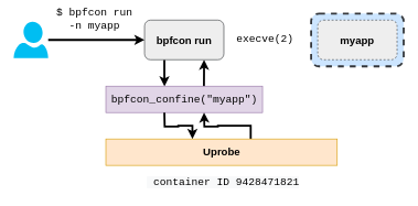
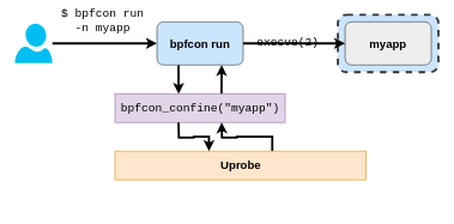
- <mxCell id="10" value="bpfcon run" style="rounded=1;whiteSpace=wrap;html=1;fillColor=#eeeeee;strokeColor=#36393d;fontSize=16;fontStyle=1;fontFamily=Helvetica;" vertex="1" parent="1"><mxGeometry x="218" y="30" width="120" height="60" as="geometry" /></mxCell>
+ <mxCell id="10" value="bpfcon run" style="rounded=1;whiteSpace=wrap;html=1;fillColor=#cce5ff;strokeColor=#36393d;fontSize=16;fontStyle=1;fontFamily=Helvetica;" vertex="1" parent="1"><mxGeometry x="218" y="30" width="120" height="60" as="geometry" /></mxCell>
+ <mxCell id="7" style="edgeStyle=orthogonalEdgeStyle;rounded=0;orthogonalLoop=1;jettySize=auto;html=1;strokeWidth=3;fontFamily=Courier New;fontSize=16;fontColor=#FFAE00;" edge="1" parent="1" source="10" target="5"><mxGeometry relative="1" as="geometry" /></mxCell>
- <mxCell id="5" value="myapp" style="rounded=1;whiteSpace=wrap;html=1;fillColor=#eeeeee;strokeColor=#36393d;fontSize=16;fontStyle=1;dashed=1;" vertex="1" parent="1"><mxGeometry x="480" y="30" width="120" height="60" as="geometry" /></mxCell>
+ <mxCell id="5" value="myapp" style="rounded=1;whiteSpace=wrap;html=1;fillColor=#eeeeee;strokeColor=#36393d;fontSize=16;fontStyle=1" vertex="1" parent="1"><mxGeometry x="480" y="30" width="120" height="60" as="geometry" /></mxCell>
- <mxCell id="12" value="&lt;meta charset=&quot;utf-8&quot;&gt;&lt;span style=&quot;color: rgb(0, 0, 0); font-family: &amp;quot;courier new&amp;quot;; font-size: 16px; font-style: normal; font-weight: 400; letter-spacing: normal; text-align: center; text-indent: 0px; text-transform: none; word-spacing: 0px; background-color: rgb(248, 249, 250); display: inline; float: none;&quot;&gt;&lt;span&gt;&amp;nbsp;&lt;/span&gt;container ID 9428471821&lt;/span&gt;" style="text;whiteSpace=wrap;html=1;fontSize=16;fontFamily=Courier New;" vertex="1" parent="1"><mxGeometry x="220" y="260" width="260" height="30" as="geometry" /></mxCell>
